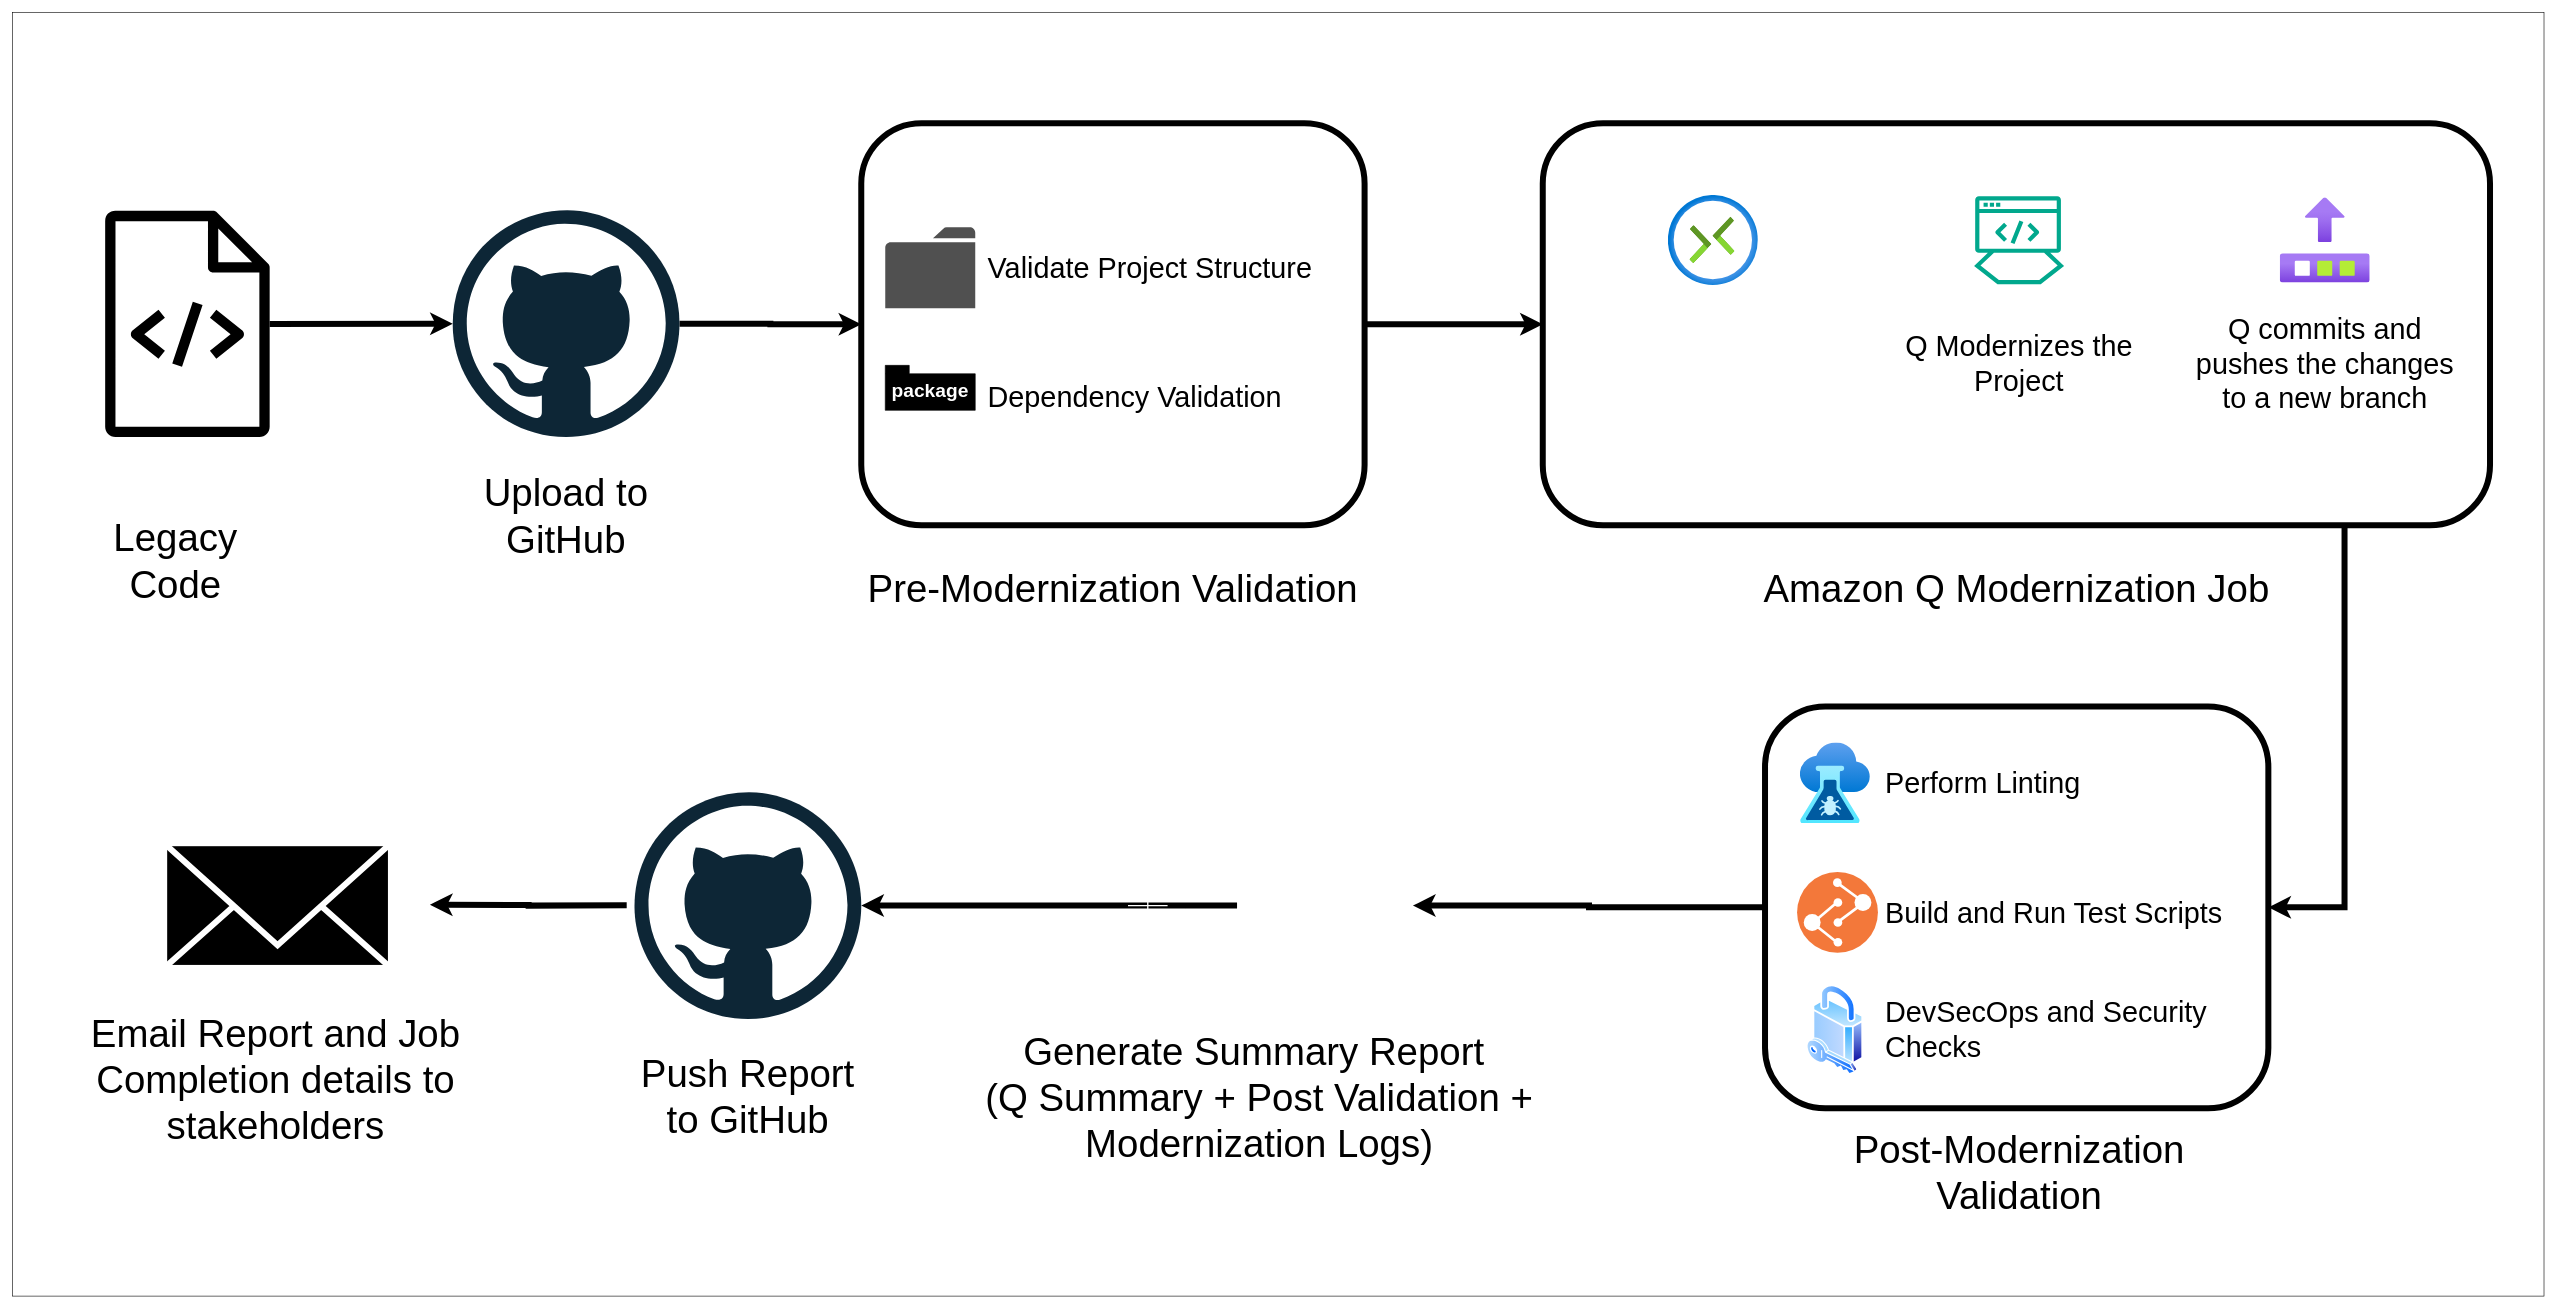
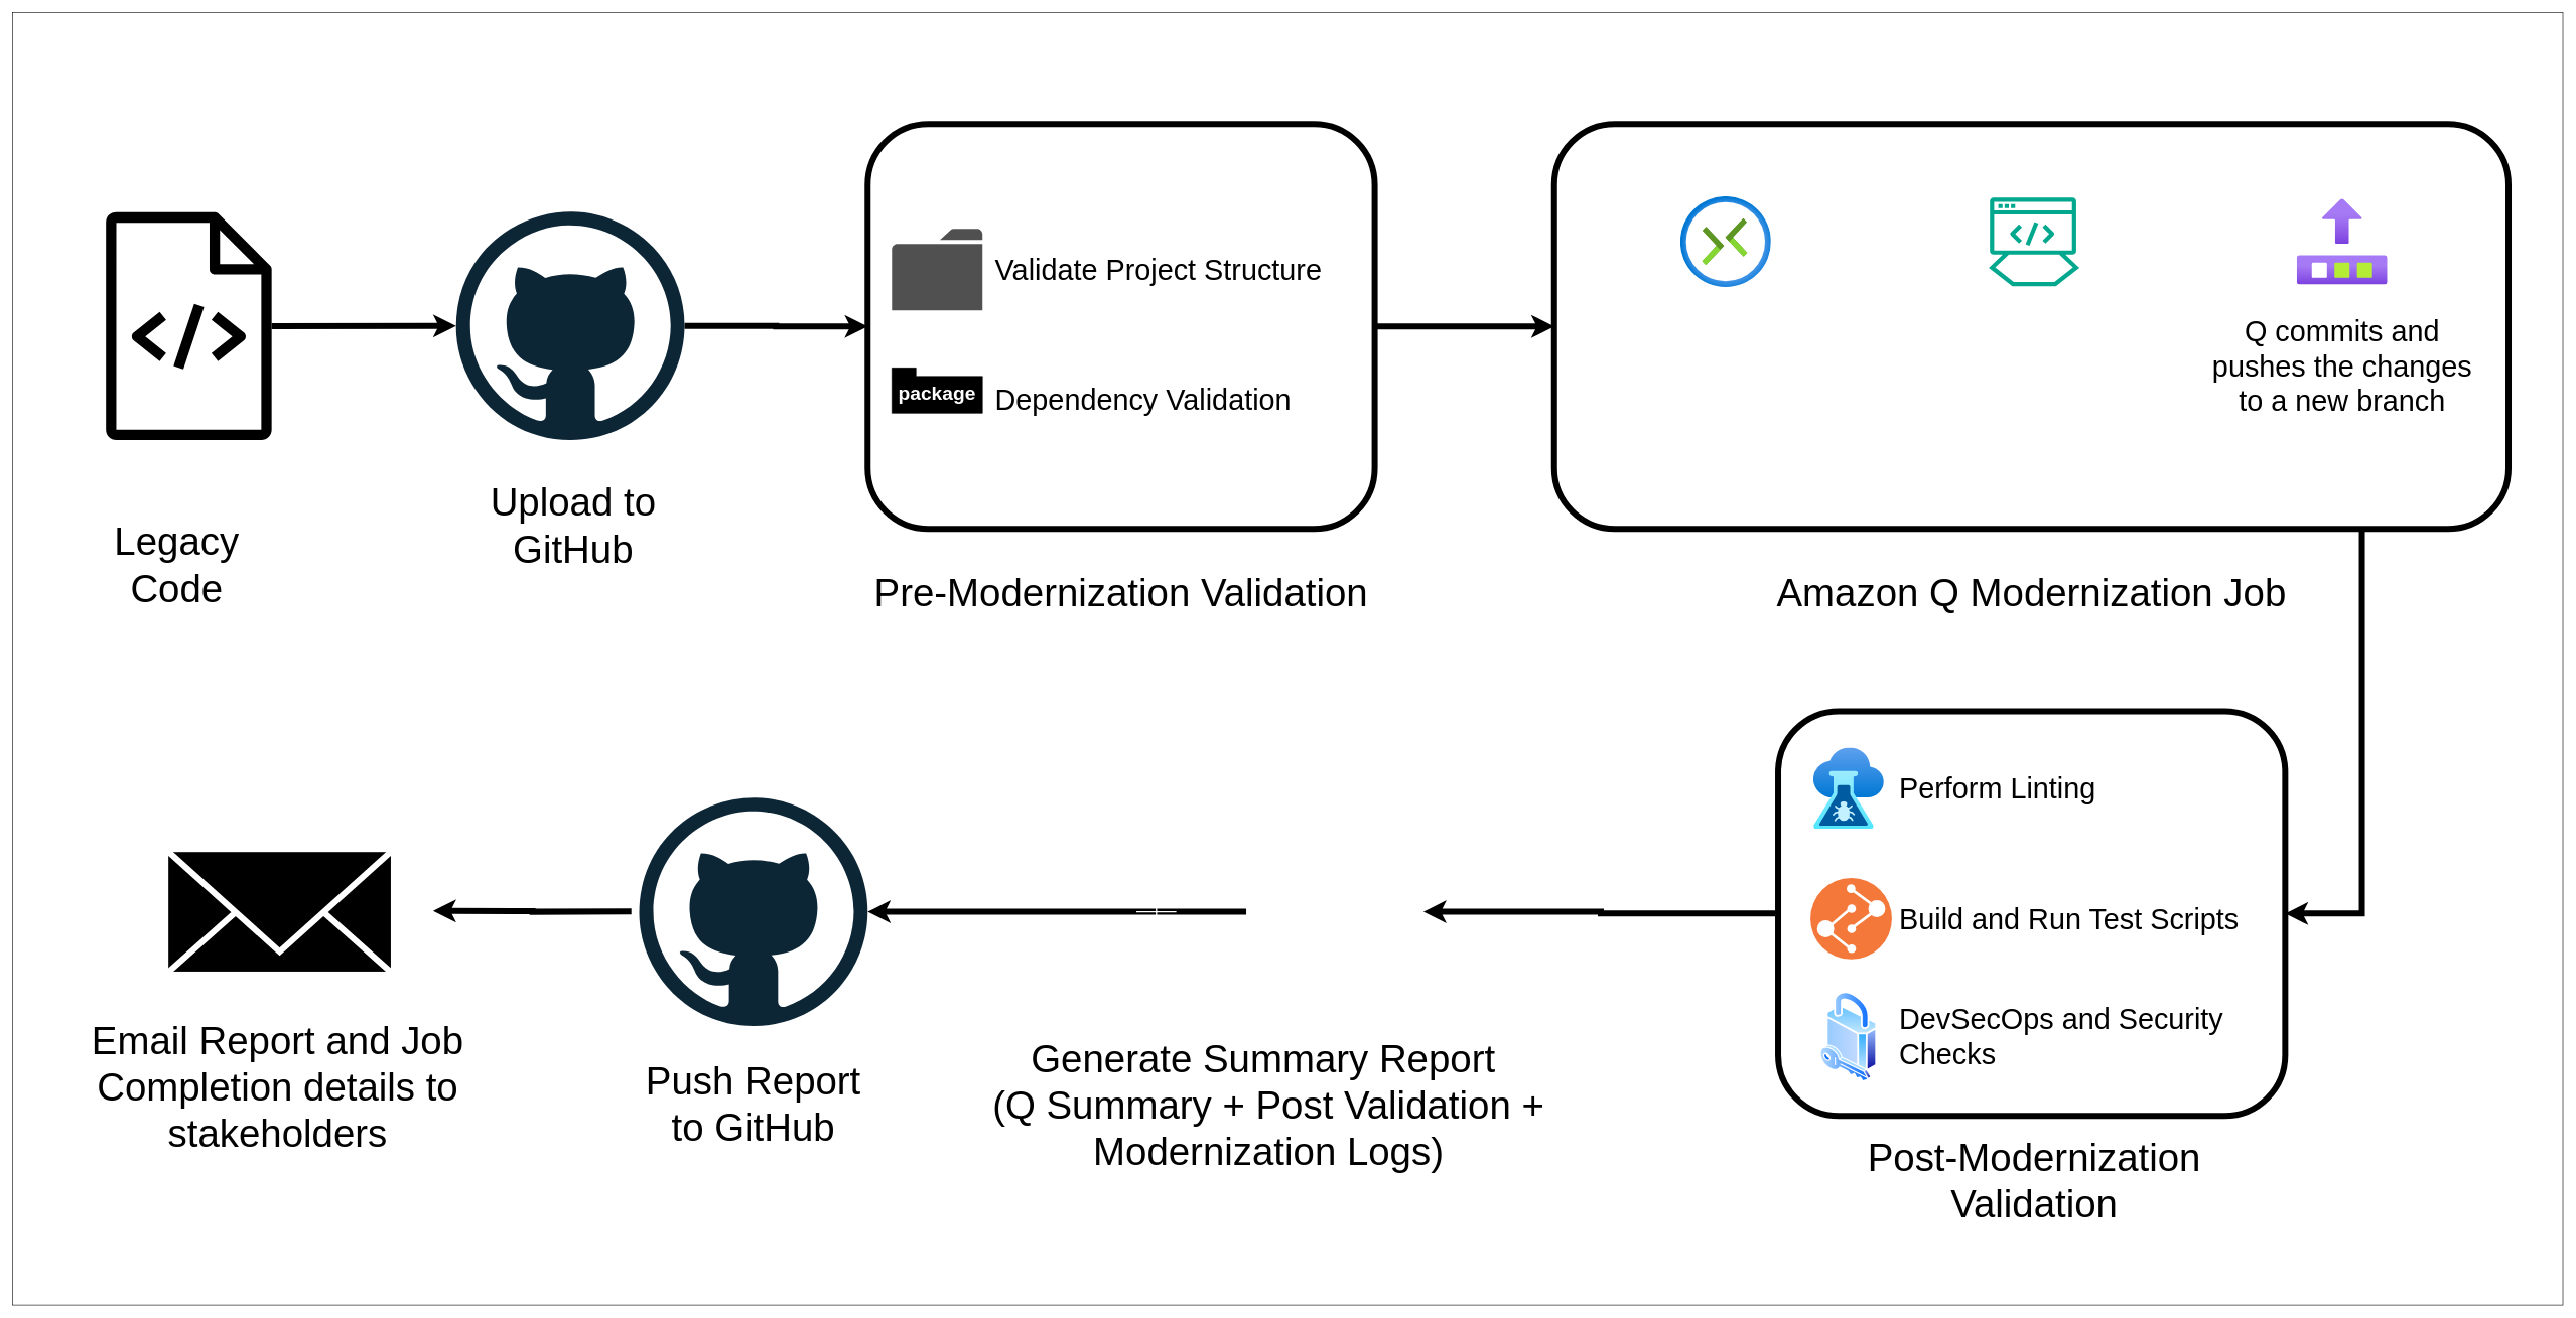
- <mxCell id="34" value="&lt;font style=&quot;font-size: 48px;&quot;&gt;Q Modernizes the Project&lt;/font&gt;" style="text;html=1;align=center;verticalAlign=middle;whiteSpace=wrap;rounded=0;fontColor=#000000;" parent="1" vertex="1"><mxGeometry x="3130" y="495.64" width="470" height="220" as="geometry" /></mxCell>
- <mxCell id="9" value="&lt;font style=&quot;font-size: 64px;&quot;&gt;Upload to GitHub&lt;/font&gt;" style="text;html=1;align=center;verticalAlign=middle;whiteSpace=wrap;rounded=0;fontColor=#000000;" parent="1" vertex="1"><mxGeometry x="763" y="750" width="360" height="220" as="geometry" /></mxCell>
+ <mxCell id="9" value="&lt;font style=&quot;font-size: 64px;&quot;&gt;Upload to GitHub&lt;/font&gt;" style="text;html=1;align=center;verticalAlign=middle;whiteSpace=wrap;rounded=0;fontColor=#000000;" parent="1" vertex="1"><mxGeometry x="768" y="760" width="360" height="220" as="geometry" /></mxCell>
